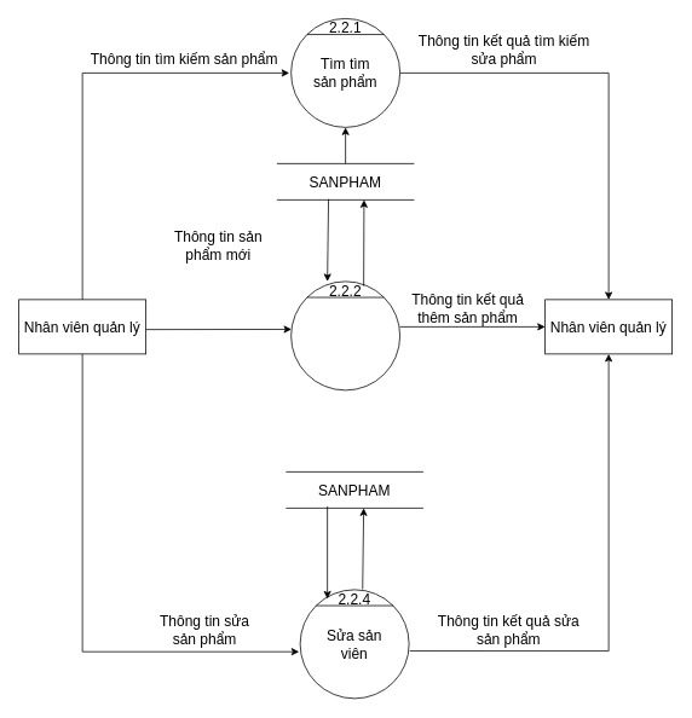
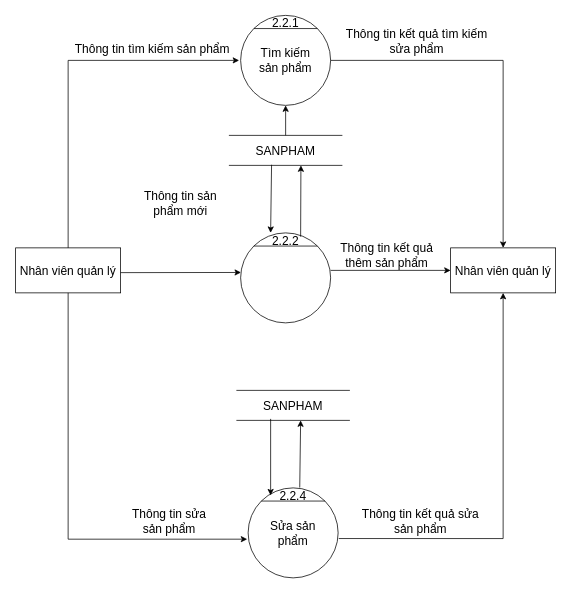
- <mxCell id="4" value="Tìm tìm sản phẩm" style="text;html=1;strokeColor=none;fillColor=none;align=center;verticalAlign=middle;whiteSpace=wrap;rounded=0;fontSize=16;" parent="1" vertex="1"><mxGeometry x="340" y="65" width="80" height="30" as="geometry" /></mxCell>
+ <mxCell id="4" value="Tìm kiếm sản phẩm" style="text;html=1;strokeColor=none;fillColor=none;align=center;verticalAlign=middle;whiteSpace=wrap;rounded=0;fontSize=16;" parent="1" vertex="1"><mxGeometry x="340" y="65" width="80" height="30" as="geometry" /></mxCell>
- <mxCell id="9" value="&lt;font style=&quot;font-size: 16px&quot;&gt;Sửa sản viên&lt;/font&gt;" style="text;html=1;strokeColor=none;fillColor=none;align=center;verticalAlign=middle;whiteSpace=wrap;rounded=0;fontSize=16;" parent="1" vertex="1"><mxGeometry x="350" y="695" width="80" height="30" as="geometry" /></mxCell>
+ <mxCell id="9" value="&lt;font style=&quot;font-size: 16px&quot;&gt;Sửa sản phẩm&lt;/font&gt;" style="text;html=1;strokeColor=none;fillColor=none;align=center;verticalAlign=middle;whiteSpace=wrap;rounded=0;fontSize=16;" parent="1" vertex="1"><mxGeometry x="350" y="695" width="80" height="30" as="geometry" /></mxCell>
